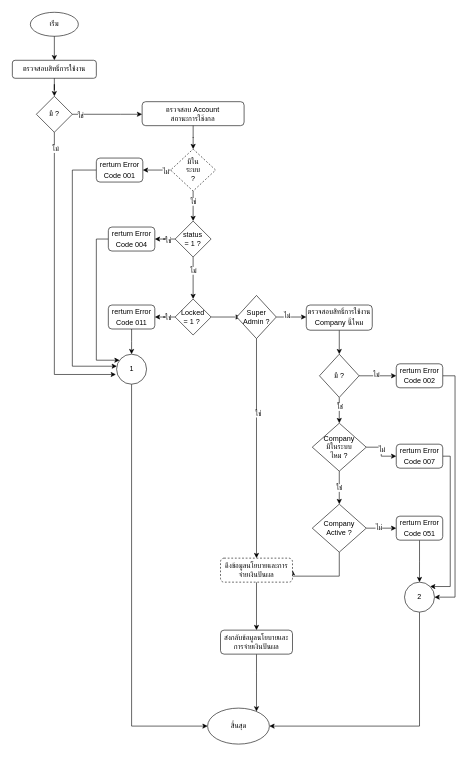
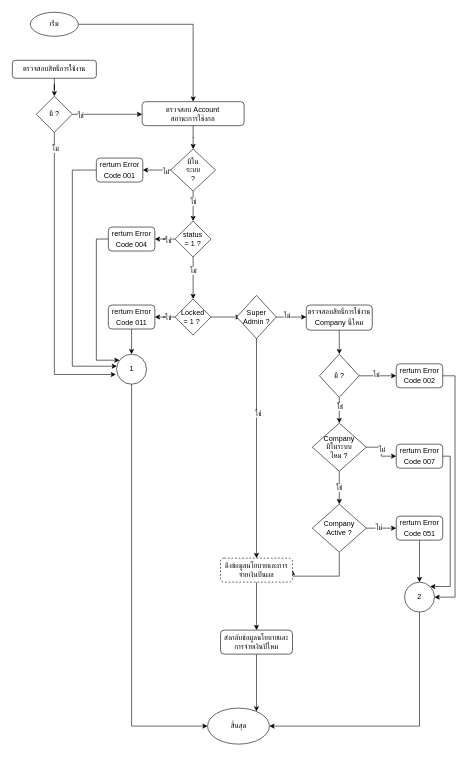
- <mxCell id="4" value="" style="edgeStyle=orthogonalEdgeStyle;rounded=0;orthogonalLoop=1;jettySize=auto;html=1;" edge="1" parent="1" source="2" target="3"><mxGeometry relative="1" as="geometry" /></mxCell>
+ <mxCell id="4" value="" style="edgeStyle=orthogonalEdgeStyle;rounded=0;orthogonalLoop=1;jettySize=auto;html=1;" edge="1" parent="1" source="2" target="9"><mxGeometry relative="1" as="geometry" /></mxCell>
- <mxCell id="12" value="มีใน&lt;br&gt;ระบบ &lt;br&gt;?" style="rhombus;whiteSpace=wrap;html=1;dashed=1;" vertex="1" parent="1"><mxGeometry x="283.85" y="248" width="75" height="70" as="geometry" /></mxCell>
+ <mxCell id="12" value="มีใน&lt;br&gt;ระบบ &lt;br&gt;?" style="rhombus;whiteSpace=wrap;html=1;" vertex="1" parent="1"><mxGeometry x="283.85" y="248" width="75" height="70" as="geometry" /></mxCell>
- <mxCell id="67" value="ส่งกลับข้อมูลนโยบายและการจ่ายเงินปันผล" style="rounded=1;whiteSpace=wrap;html=1;" vertex="1" parent="1"><mxGeometry x="367" y="1050" width="120" height="40" as="geometry" /></mxCell>
+ <mxCell id="67" value="ส่งกลับข้อมูลนโยบายและการจ่ายเงินปัไหม" style="rounded=1;whiteSpace=wrap;html=1;" vertex="1" parent="1"><mxGeometry x="367" y="1050" width="120" height="40" as="geometry" /></mxCell>
